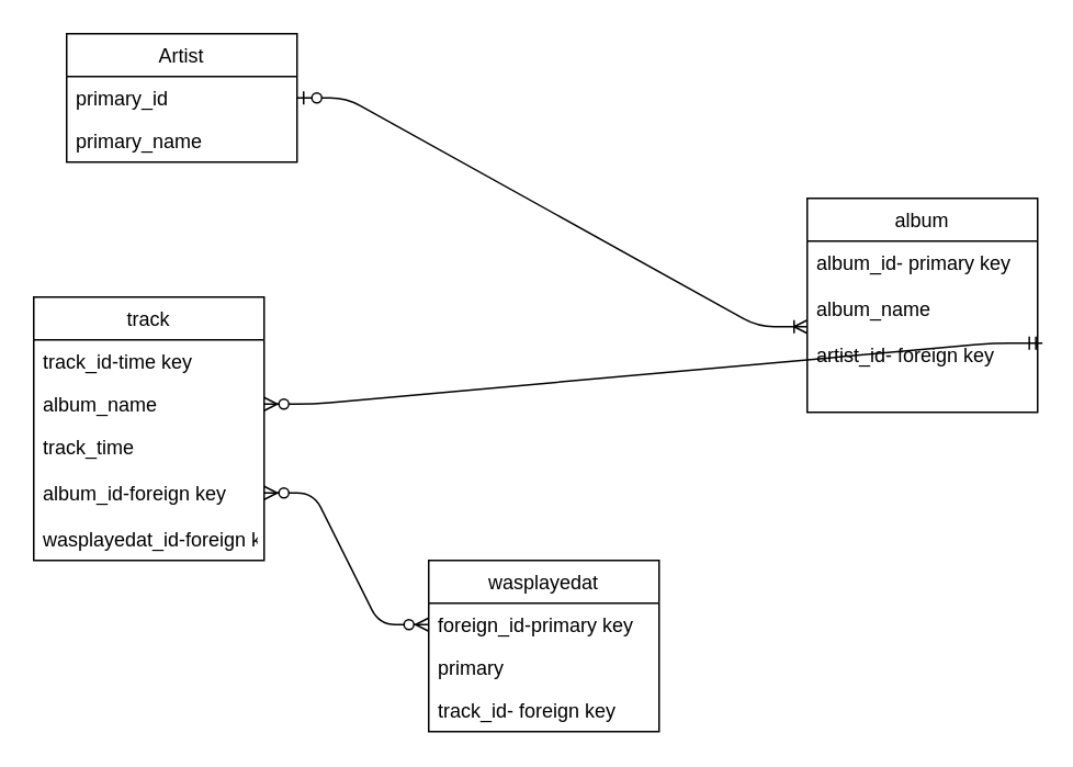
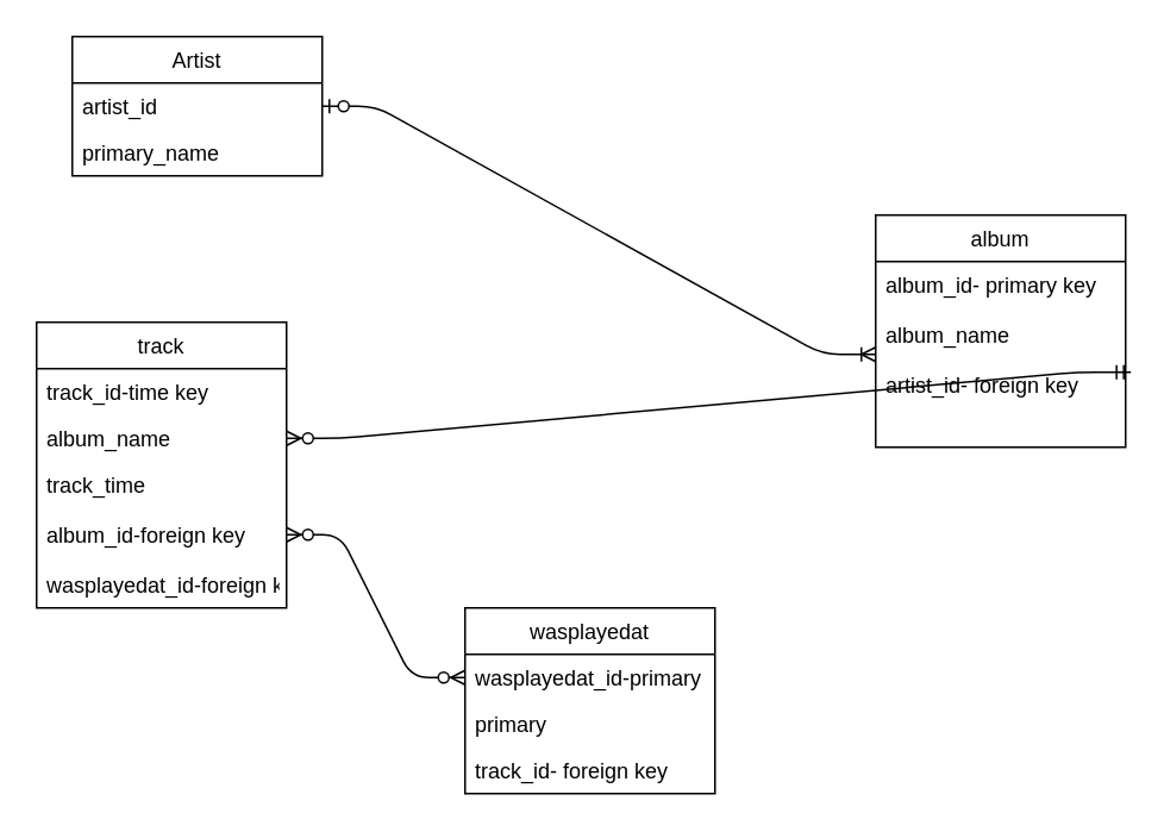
- <mxCell id="3" value="primary_id" style="text;strokeColor=none;fillColor=none;align=left;verticalAlign=top;spacingLeft=4;spacingRight=4;overflow=hidden;rotatable=0;points=[[0,0.5],[1,0.5]];portConstraint=eastwest;" vertex="1" parent="2"><mxGeometry y="26" width="140" height="26" as="geometry" /></mxCell>
+ <mxCell id="3" value="artist_id" style="text;strokeColor=none;fillColor=none;align=left;verticalAlign=top;spacingLeft=4;spacingRight=4;overflow=hidden;rotatable=0;points=[[0,0.5],[1,0.5]];portConstraint=eastwest;" vertex="1" parent="2"><mxGeometry y="26" width="140" height="26" as="geometry" /></mxCell>
- <mxCell id="12" value="foreign_id-primary key" style="text;strokeColor=none;fillColor=none;align=left;verticalAlign=top;spacingLeft=4;spacingRight=4;overflow=hidden;rotatable=0;points=[[0,0.5],[1,0.5]];portConstraint=eastwest;" vertex="1" parent="11"><mxGeometry y="26" width="140" height="26" as="geometry" /></mxCell>
+ <mxCell id="12" value="wasplayedat_id-primary key" style="text;strokeColor=none;fillColor=none;align=left;verticalAlign=top;spacingLeft=4;spacingRight=4;overflow=hidden;rotatable=0;points=[[0,0.5],[1,0.5]];portConstraint=eastwest;" vertex="1" parent="11"><mxGeometry y="26" width="140" height="26" as="geometry" /></mxCell>
